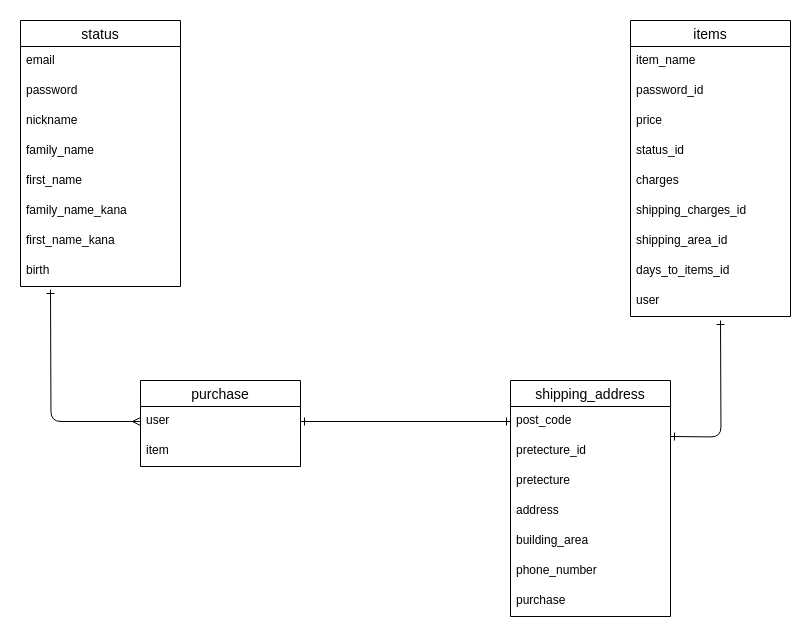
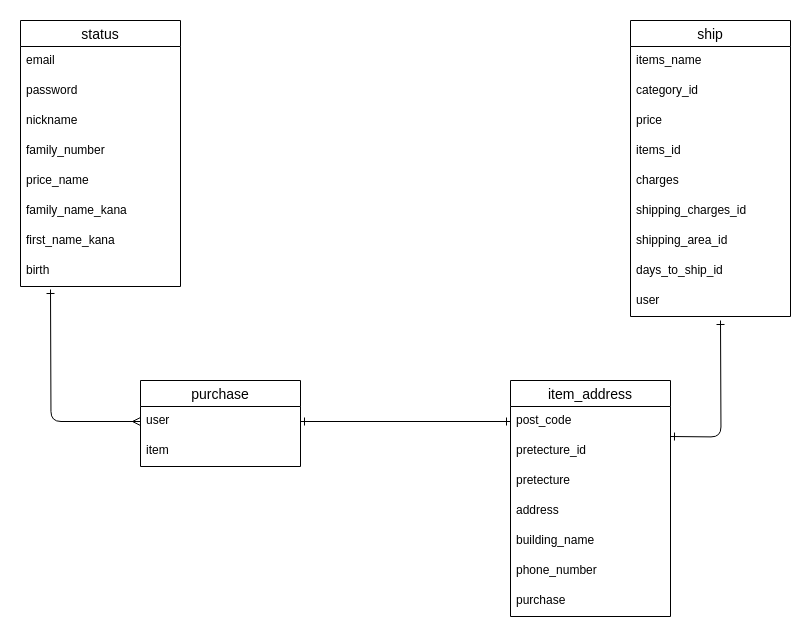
- <mxCell id="15" value="items" style="swimlane;fontStyle=0;childLayout=stackLayout;horizontal=1;startSize=26;horizontalStack=0;resizeParent=1;resizeParentMax=0;resizeLast=0;collapsible=1;marginBottom=0;align=center;fontSize=14;rounded=0;sketch=0;" vertex="1" parent="1"><mxGeometry x="630" y="20" width="160" height="296" as="geometry" /></mxCell>
+ <mxCell id="15" value="ship" style="swimlane;fontStyle=0;childLayout=stackLayout;horizontal=1;startSize=26;horizontalStack=0;resizeParent=1;resizeParentMax=0;resizeLast=0;collapsible=1;marginBottom=0;align=center;fontSize=14;rounded=0;sketch=0;" vertex="1" parent="1"><mxGeometry x="630" y="20" width="160" height="296" as="geometry" /></mxCell>
- <mxCell id="16" value="item_name" style="text;strokeColor=none;fillColor=none;spacingLeft=4;spacingRight=4;overflow=hidden;rotatable=0;points=[[0,0.5],[1,0.5]];portConstraint=eastwest;fontSize=12;" vertex="1" parent="15"><mxGeometry y="26" width="160" height="30" as="geometry" /></mxCell>
+ <mxCell id="16" value="items_name" style="text;strokeColor=none;fillColor=none;spacingLeft=4;spacingRight=4;overflow=hidden;rotatable=0;points=[[0,0.5],[1,0.5]];portConstraint=eastwest;fontSize=12;" vertex="1" parent="15"><mxGeometry y="26" width="160" height="30" as="geometry" /></mxCell>
- <mxCell id="17" value="password_id" style="text;strokeColor=none;fillColor=none;spacingLeft=4;spacingRight=4;overflow=hidden;rotatable=0;points=[[0,0.5],[1,0.5]];portConstraint=eastwest;fontSize=12;" vertex="1" parent="15"><mxGeometry y="56" width="160" height="30" as="geometry" /></mxCell>
+ <mxCell id="17" value="category_id" style="text;strokeColor=none;fillColor=none;spacingLeft=4;spacingRight=4;overflow=hidden;rotatable=0;points=[[0,0.5],[1,0.5]];portConstraint=eastwest;fontSize=12;" vertex="1" parent="15"><mxGeometry y="56" width="160" height="30" as="geometry" /></mxCell>
- <mxCell id="7" value="family_name" style="text;strokeColor=none;fillColor=none;spacingLeft=4;spacingRight=4;overflow=hidden;rotatable=0;points=[[0,0.5],[1,0.5]];portConstraint=eastwest;fontSize=12;" vertex="1" parent="2"><mxGeometry y="116" width="160" height="30" as="geometry" /></mxCell>
+ <mxCell id="7" value="family_number" style="text;strokeColor=none;fillColor=none;spacingLeft=4;spacingRight=4;overflow=hidden;rotatable=0;points=[[0,0.5],[1,0.5]];portConstraint=eastwest;fontSize=12;" vertex="1" parent="2"><mxGeometry y="116" width="160" height="30" as="geometry" /></mxCell>
- <mxCell id="19" value="status_id" style="text;strokeColor=none;fillColor=none;spacingLeft=4;spacingRight=4;overflow=hidden;rotatable=0;points=[[0,0.5],[1,0.5]];portConstraint=eastwest;fontSize=12;" vertex="1" parent="15"><mxGeometry y="116" width="160" height="30" as="geometry" /></mxCell>
+ <mxCell id="19" value="items_id" style="text;strokeColor=none;fillColor=none;spacingLeft=4;spacingRight=4;overflow=hidden;rotatable=0;points=[[0,0.5],[1,0.5]];portConstraint=eastwest;fontSize=12;" vertex="1" parent="15"><mxGeometry y="116" width="160" height="30" as="geometry" /></mxCell>
- <mxCell id="8" value="first_name" style="text;strokeColor=none;fillColor=none;spacingLeft=4;spacingRight=4;overflow=hidden;rotatable=0;points=[[0,0.5],[1,0.5]];portConstraint=eastwest;fontSize=12;" vertex="1" parent="2"><mxGeometry y="146" width="160" height="30" as="geometry" /></mxCell>
+ <mxCell id="8" value="price_name" style="text;strokeColor=none;fillColor=none;spacingLeft=4;spacingRight=4;overflow=hidden;rotatable=0;points=[[0,0.5],[1,0.5]];portConstraint=eastwest;fontSize=12;" vertex="1" parent="2"><mxGeometry y="146" width="160" height="30" as="geometry" /></mxCell>
- <mxCell id="23" value="days_to_items_id" style="text;strokeColor=none;fillColor=none;spacingLeft=4;spacingRight=4;overflow=hidden;rotatable=0;points=[[0,0.5],[1,0.5]];portConstraint=eastwest;fontSize=12;" vertex="1" parent="15"><mxGeometry y="236" width="160" height="30" as="geometry" /></mxCell>
+ <mxCell id="23" value="days_to_ship_id" style="text;strokeColor=none;fillColor=none;spacingLeft=4;spacingRight=4;overflow=hidden;rotatable=0;points=[[0,0.5],[1,0.5]];portConstraint=eastwest;fontSize=12;" vertex="1" parent="15"><mxGeometry y="236" width="160" height="30" as="geometry" /></mxCell>
- <mxCell id="26" value="shipping_address" style="swimlane;fontStyle=0;childLayout=stackLayout;horizontal=1;startSize=26;horizontalStack=0;resizeParent=1;resizeParentMax=0;resizeLast=0;collapsible=1;marginBottom=0;align=center;fontSize=14;rounded=0;sketch=0;" vertex="1" parent="1"><mxGeometry x="510" y="380" width="160" height="236" as="geometry" /></mxCell>
+ <mxCell id="26" value="item_address" style="swimlane;fontStyle=0;childLayout=stackLayout;horizontal=1;startSize=26;horizontalStack=0;resizeParent=1;resizeParentMax=0;resizeLast=0;collapsible=1;marginBottom=0;align=center;fontSize=14;rounded=0;sketch=0;" vertex="1" parent="1"><mxGeometry x="510" y="380" width="160" height="236" as="geometry" /></mxCell>
- <mxCell id="31" value="building_area" style="text;strokeColor=none;fillColor=none;spacingLeft=4;spacingRight=4;overflow=hidden;rotatable=0;points=[[0,0.5],[1,0.5]];portConstraint=eastwest;fontSize=12;" vertex="1" parent="26"><mxGeometry y="146" width="160" height="30" as="geometry" /></mxCell>
+ <mxCell id="31" value="building_name" style="text;strokeColor=none;fillColor=none;spacingLeft=4;spacingRight=4;overflow=hidden;rotatable=0;points=[[0,0.5],[1,0.5]];portConstraint=eastwest;fontSize=12;" vertex="1" parent="26"><mxGeometry y="146" width="160" height="30" as="geometry" /></mxCell>
